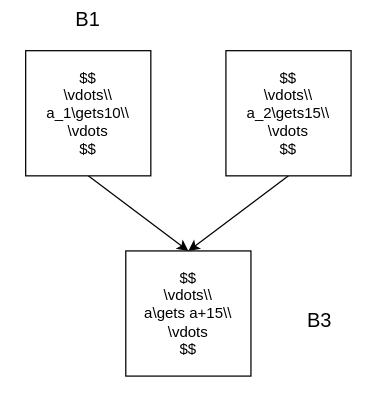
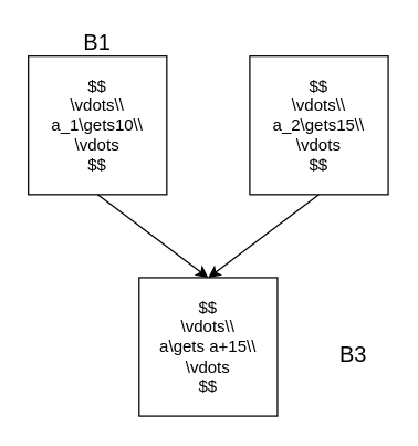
- <mxCell id="7" value="&lt;font style=&quot;font-size: 16px&quot;&gt;B1&lt;/font&gt;" style="text;html=1;strokeColor=none;fillColor=none;align=center;verticalAlign=middle;whiteSpace=wrap;rounded=0;" vertex="1" parent="1"><mxGeometry x="50" y="5" width="40" height="20" as="geometry" /></mxCell>
+ <mxCell id="7" value="&lt;font style=&quot;font-size: 16px&quot;&gt;B1&lt;/font&gt;" style="text;html=1;strokeColor=none;fillColor=none;align=center;verticalAlign=middle;whiteSpace=wrap;rounded=0;" vertex="1" parent="1"><mxGeometry x="50" y="20" width="40" height="20" as="geometry" /></mxCell>
